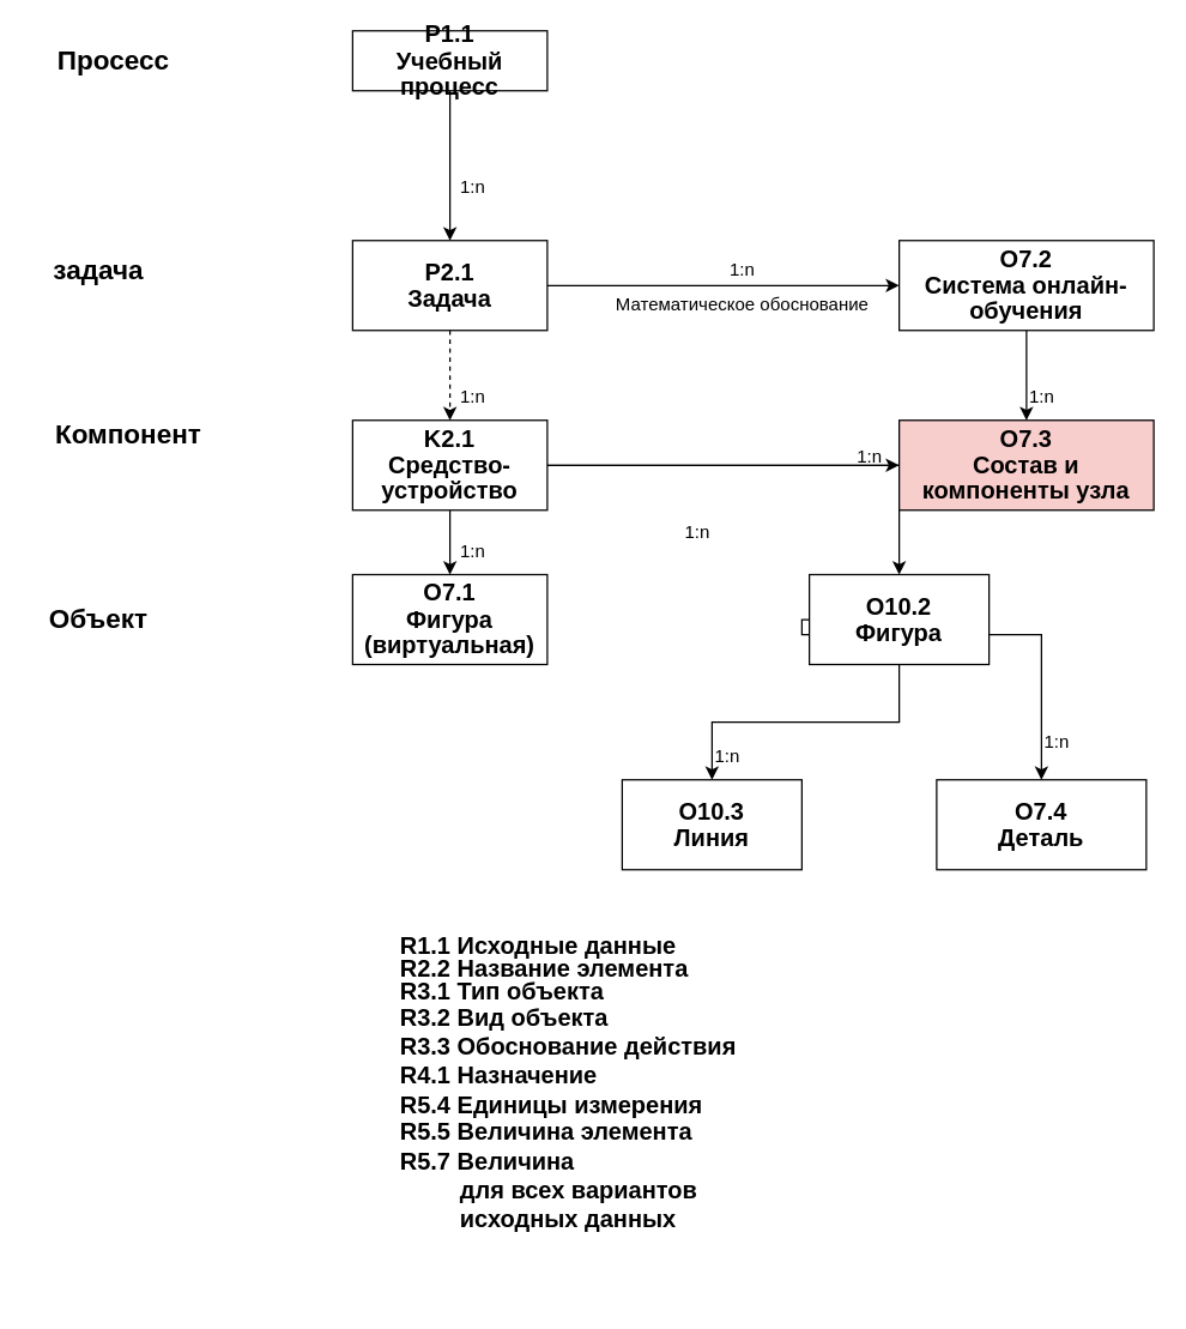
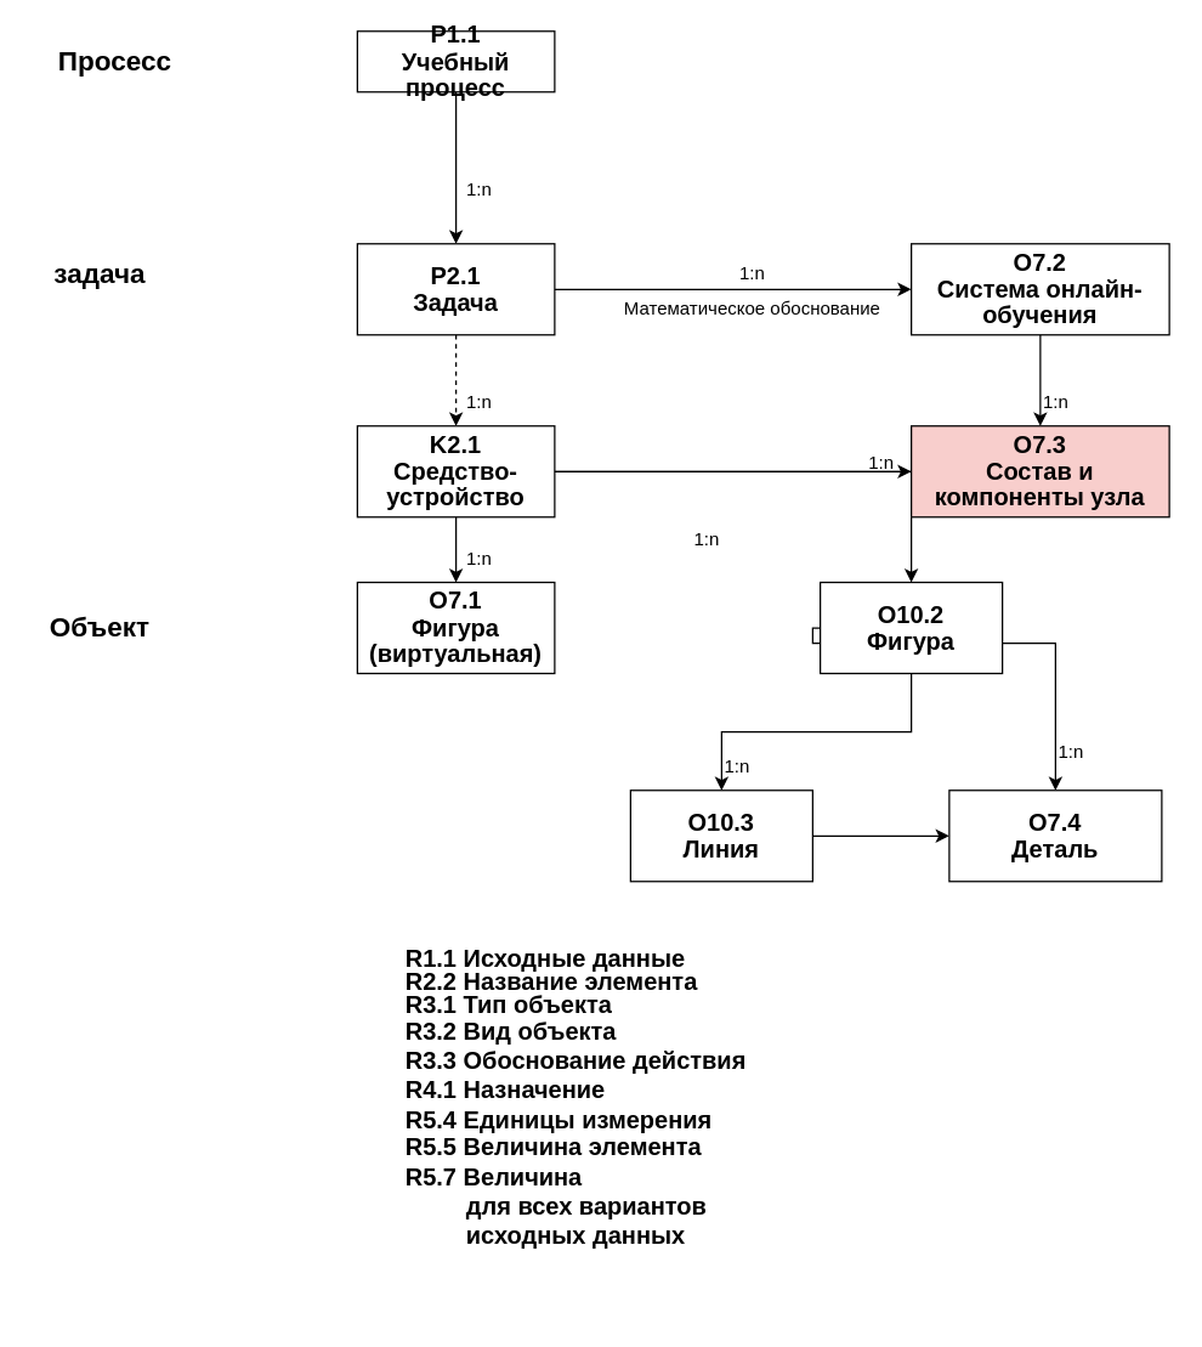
- <mxCell id="23" value="&lt;font style=&quot;font-size: 18px;&quot;&gt;&lt;b&gt;Компонент&lt;/b&gt;&lt;/font&gt;" style="text;html=1;align=center;verticalAlign=middle;resizable=0;points=[];autosize=1;strokeColor=none;fillColor=none;" vertex="1" parent="1"><mxGeometry x="25" y="270" width="120" height="40" as="geometry" /></mxCell>
+ <mxCell id="19" style="edgeStyle=orthogonalEdgeStyle;rounded=0;orthogonalLoop=1;jettySize=auto;html=1;exitX=1;exitY=0.5;exitDx=0;exitDy=0;entryX=0;entryY=0.5;entryDx=0;entryDy=0;" edge="1" parent="1" source="20" target="21"><mxGeometry relative="1" as="geometry" /></mxCell>
